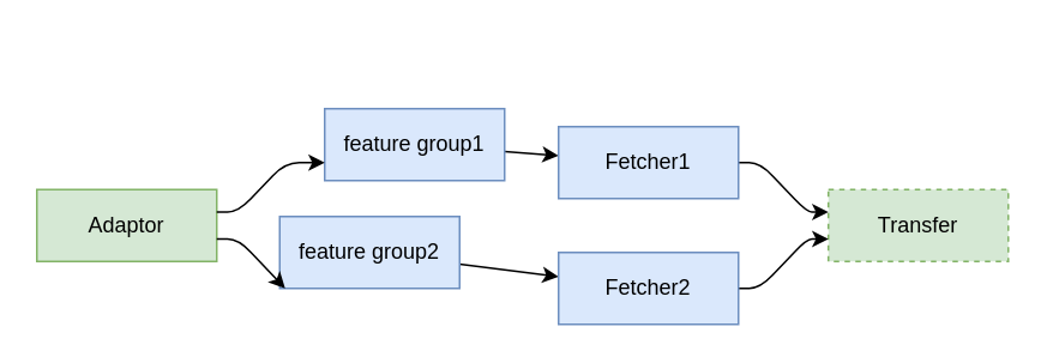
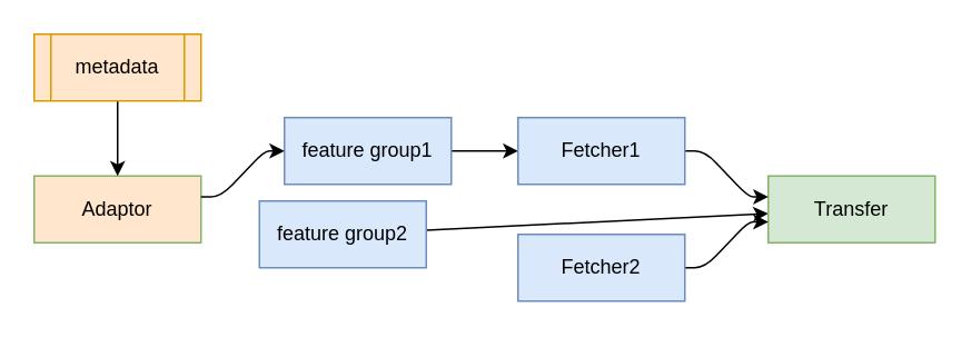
+ <mxCell id="15" value="metadata" style="shape=process;whiteSpace=wrap;html=1;backgroundOutline=1;fillColor=#ffe6cc;strokeColor=#d79b00;" vertex="1" parent="1"><mxGeometry x="20" y="20" width="100" height="40" as="geometry" /></mxCell>
+ <mxCell id="14" style="edgeStyle=none;html=1;exitX=0.5;exitY=1;exitDx=0;exitDy=0;entryX=0.5;entryY=0;entryDx=0;entryDy=0;" edge="1" parent="1" source="15" target="2"><mxGeometry relative="1" as="geometry" /></mxCell>
- <mxCell id="4" value="feature group1" style="whiteSpace=wrap;html=1;fillColor=#dae8fc;strokeColor=#6c8ebf;" vertex="1" parent="1"><mxGeometry x="180" y="60" width="100" height="40" as="geometry" /></mxCell>
+ <mxCell id="4" value="feature group1" style="whiteSpace=wrap;html=1;fillColor=#dae8fc;strokeColor=#6c8ebf;" vertex="1" parent="1"><mxGeometry x="170" y="70" width="100" height="40" as="geometry" /></mxCell>
- <mxCell id="2" value="Adaptor" style="whiteSpace=wrap;html=1;fillColor=#d5e8d4;strokeColor=#82b366;" vertex="1" parent="1"><mxGeometry x="20" y="105" width="100" height="40" as="geometry" /></mxCell>
+ <mxCell id="2" value="Adaptor" style="whiteSpace=wrap;html=1;fillColor=#ffe6cc;strokeColor=#82b366;" vertex="1" parent="1"><mxGeometry x="20" y="105" width="100" height="40" as="geometry" /></mxCell>
- <mxCell id="9" value="Transfer" style="whiteSpace=wrap;html=1;fillColor=#d5e8d4;strokeColor=#82b366;dashed=1;" vertex="1" parent="1"><mxGeometry x="460" y="105" width="100" height="40" as="geometry" /></mxCell>
+ <mxCell id="9" value="Transfer" style="whiteSpace=wrap;html=1;fillColor=#d5e8d4;strokeColor=#82b366;" vertex="1" parent="1"><mxGeometry x="460" y="105" width="100" height="40" as="geometry" /></mxCell>
- <mxCell id="8" value="" style="html=1;rounded=1;curved=0;sourcePerimeterSpacing=0;targetPerimeterSpacing=0;startSize=6;endSize=6;noEdgeStyle=1;orthogonal=1;" edge="1" parent="1" source="2" target="7"><mxGeometry relative="1" as="geometry"><Array as="points"><mxPoint x="132" y="132.5" /><mxPoint x="158" y="160" /></Array></mxGeometry></mxCell>
- <mxCell id="6" value="" style="edgeStyle=none;html=1;" edge="1" parent="1" source="7" target="13"><mxGeometry relative="1" as="geometry" /></mxCell>
+ <mxCell id="6" value="" style="edgeStyle=none;html=1;" edge="1" parent="1" source="7" target="9"><mxGeometry relative="1" as="geometry" /></mxCell>
